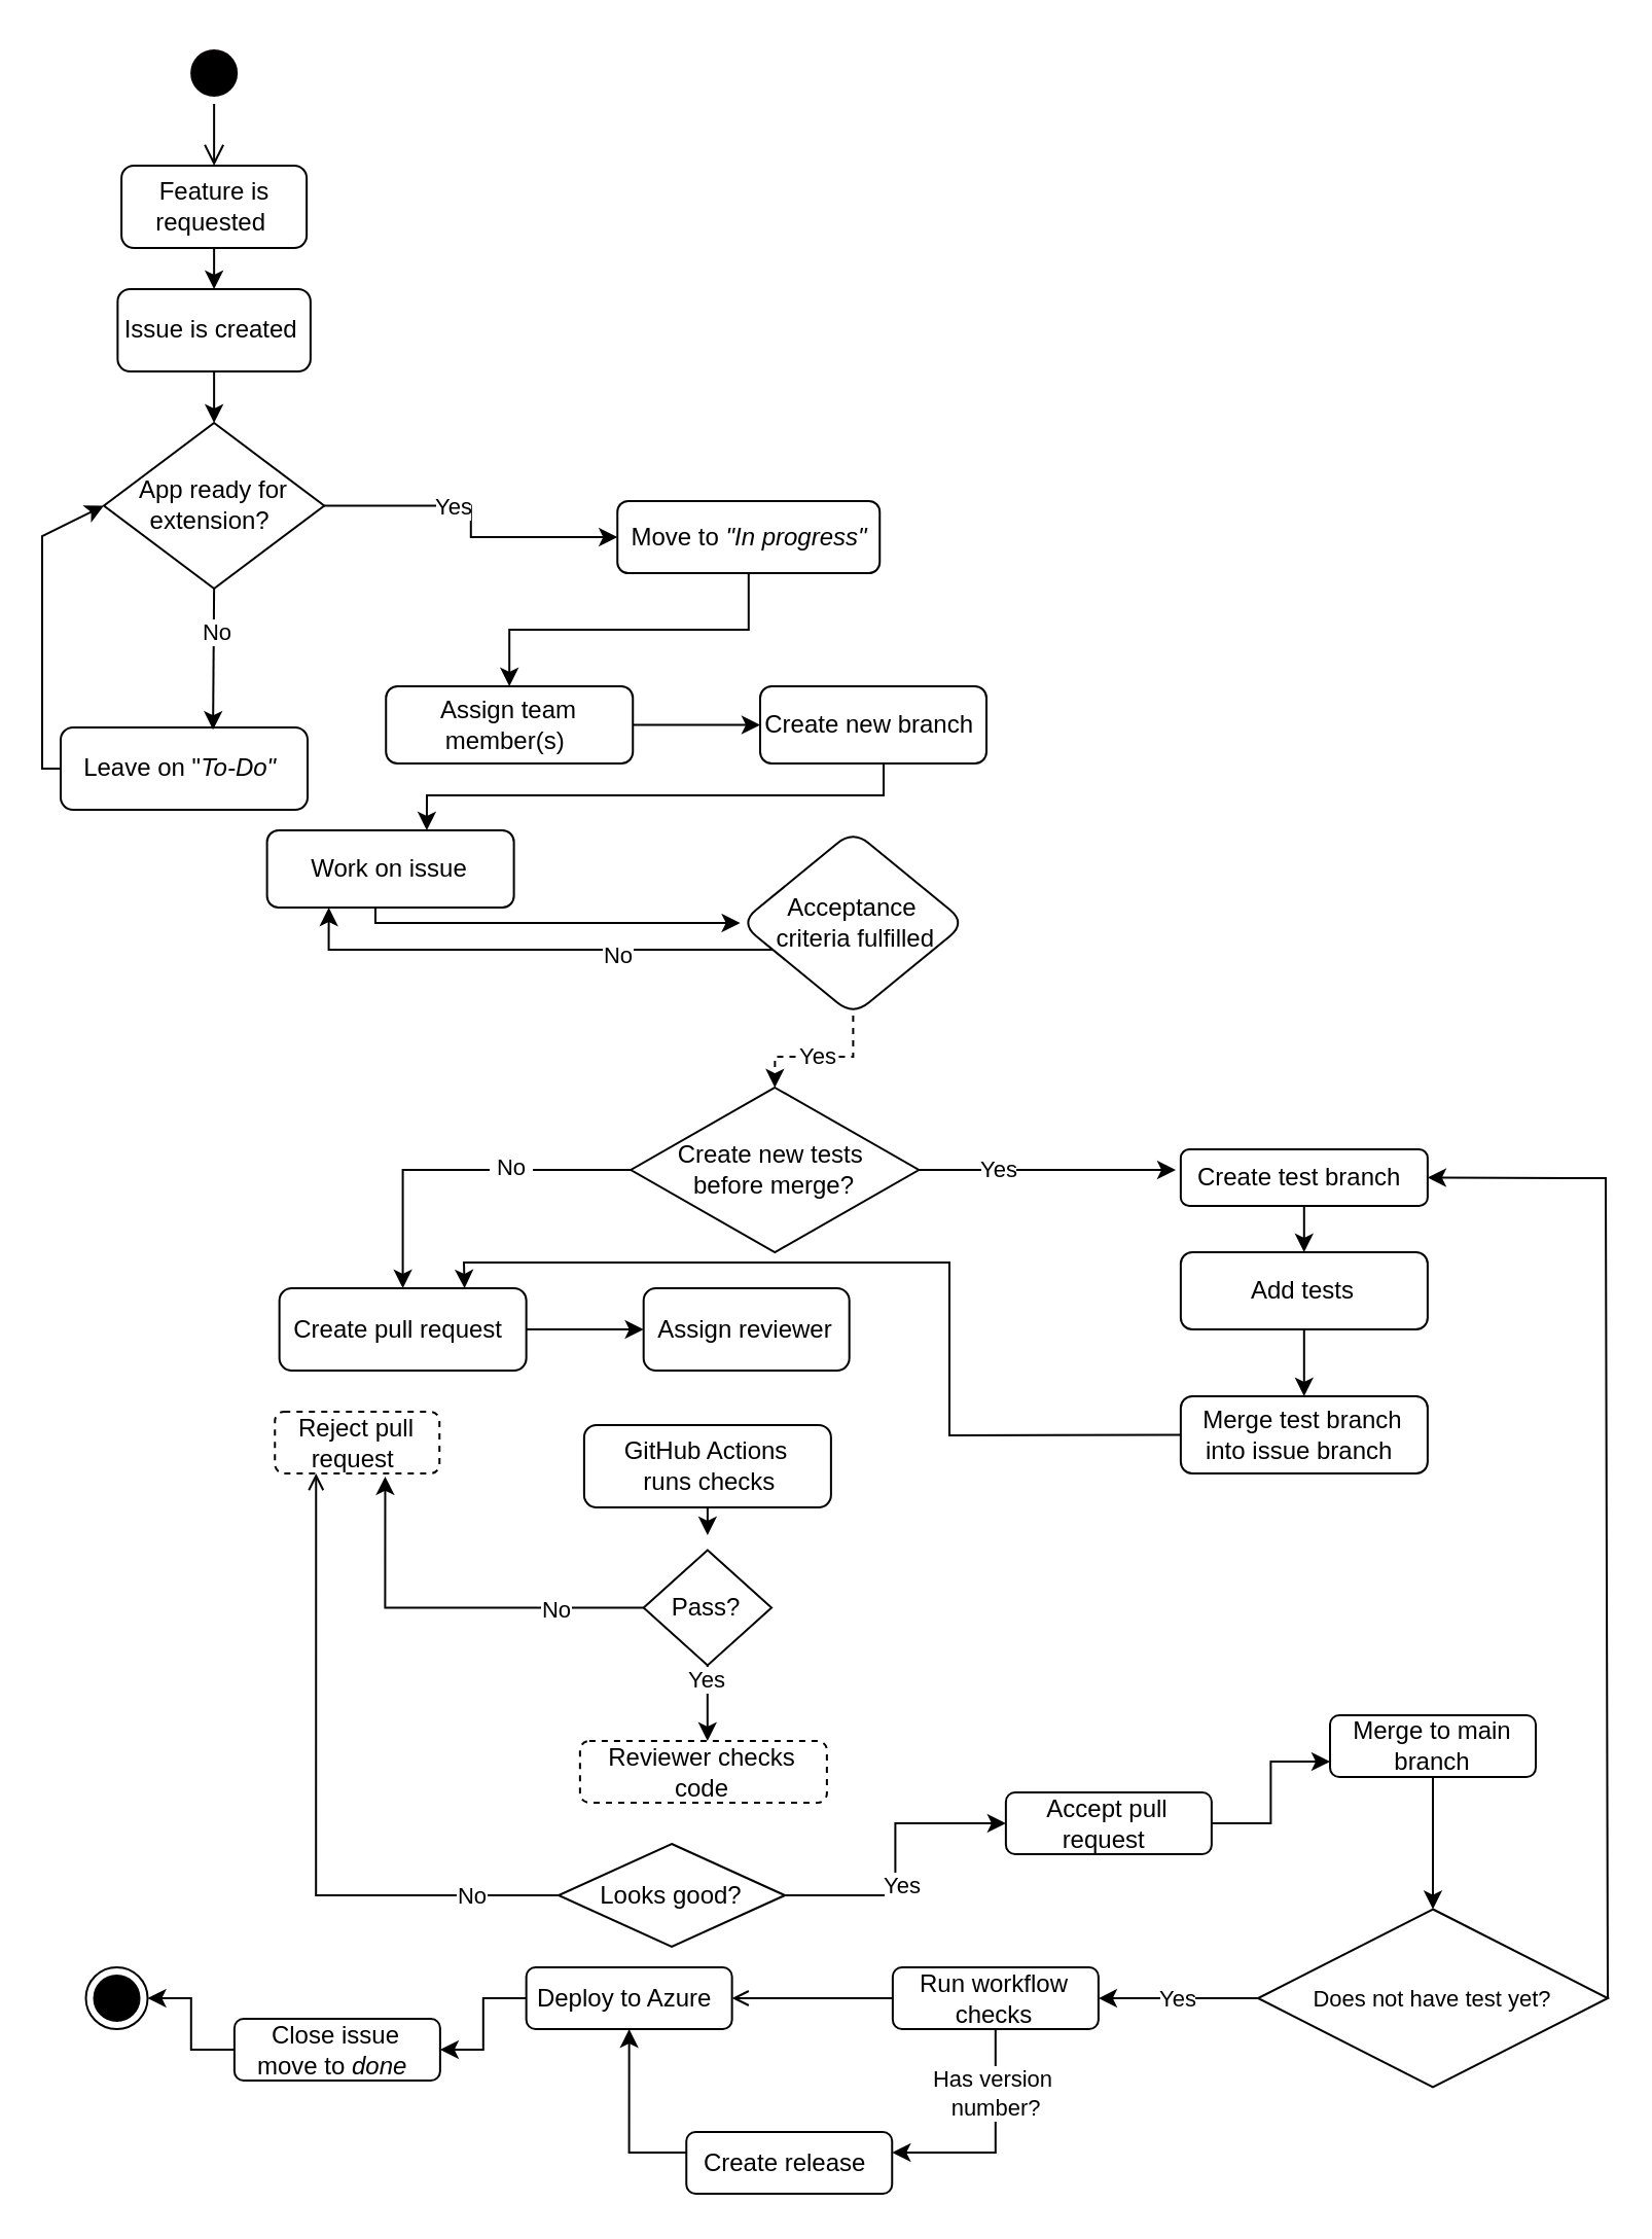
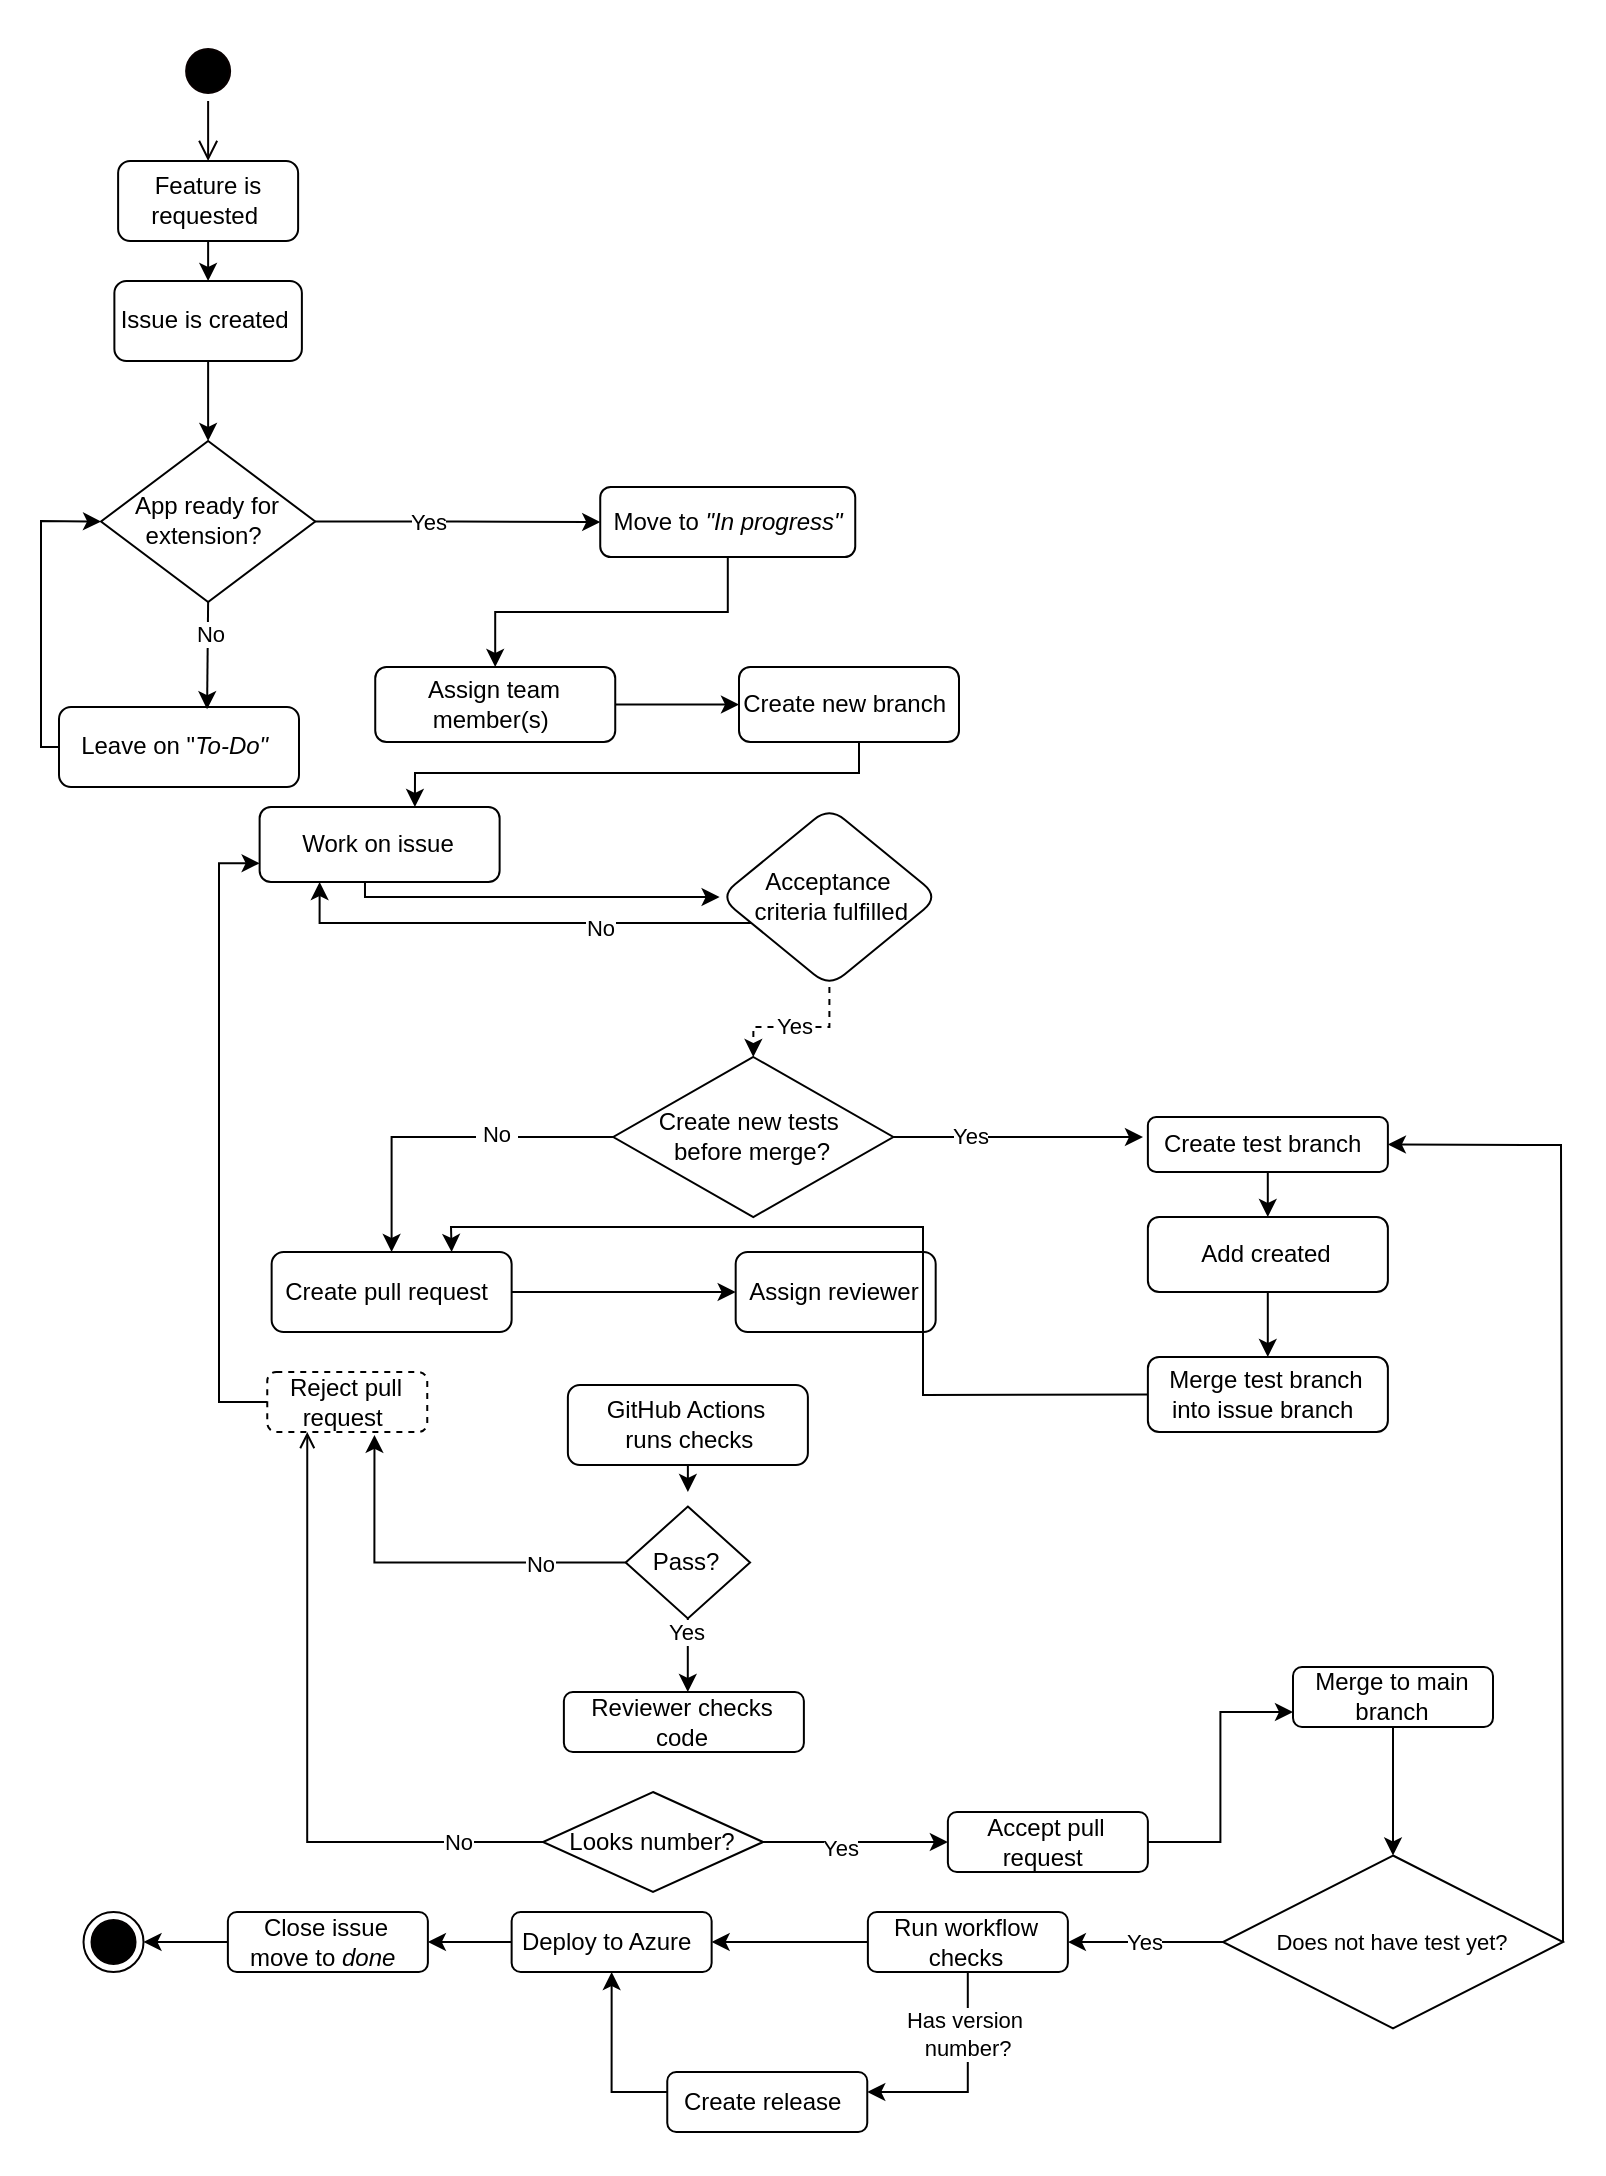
- <mxCell id="63" value="App ready for extension?&amp;nbsp;" style="rhombus;whiteSpace=wrap;html=1;" vertex="1" parent="1"><mxGeometry x="50" y="205" width="107.13" height="80.5" as="geometry" /></mxCell>
+ <mxCell id="63" value="App ready for extension?&amp;nbsp;" style="rhombus;whiteSpace=wrap;html=1;" vertex="1" parent="1"><mxGeometry x="50" y="220" width="107.13" height="80.5" as="geometry" /></mxCell>
+ <mxCell id="29" style="edgeStyle=orthogonalEdgeStyle;rounded=0;orthogonalLoop=1;jettySize=auto;html=1;entryX=0;entryY=0.75;entryDx=0;entryDy=0;" edge="1" parent="1" source="30" target="15"><mxGeometry relative="1" as="geometry"><Array as="points"><mxPoint x="109" y="701" /><mxPoint x="109" y="431" /></Array></mxGeometry></mxCell>
- <mxCell id="19" value="Add tests" style="whiteSpace=wrap;html=1;rounded=1;" parent="1" vertex="1"><mxGeometry x="573.44" y="608" width="120" height="37.5" as="geometry" /></mxCell>
+ <mxCell id="19" value="Add created" style="whiteSpace=wrap;html=1;rounded=1;" parent="1" vertex="1"><mxGeometry x="573.44" y="608" width="120" height="37.5" as="geometry" /></mxCell>
- <mxCell id="27" value="Assign reviewer" style="whiteSpace=wrap;html=1;rounded=1;" parent="1" vertex="1"><mxGeometry x="312.34" y="625.5" width="100" height="40" as="geometry" /></mxCell>
+ <mxCell id="27" value="Assign reviewer" style="whiteSpace=wrap;html=1;rounded=1;" parent="1" vertex="1"><mxGeometry x="367.34" y="625.5" width="100" height="40" as="geometry" /></mxCell>
- <mxCell id="31" value="Reviewer checks code" style="whiteSpace=wrap;html=1;rounded=1;dashed=1;" parent="1" vertex="1"><mxGeometry x="281.44" y="845.5" width="120" height="30" as="geometry" /></mxCell>
+ <mxCell id="31" value="Reviewer checks code" style="whiteSpace=wrap;html=1;rounded=1;" parent="1" vertex="1"><mxGeometry x="281.44" y="845.5" width="120" height="30" as="geometry" /></mxCell>
- <mxCell id="33" value="Accept pull request&amp;nbsp;" style="whiteSpace=wrap;html=1;rounded=1;" parent="1" vertex="1"><mxGeometry x="488.44" y="870.5" width="100" height="30" as="geometry" /></mxCell>
+ <mxCell id="33" value="Accept pull request&amp;nbsp;" style="whiteSpace=wrap;html=1;rounded=1;" parent="1" vertex="1"><mxGeometry x="473.44" y="905.5" width="100" height="30" as="geometry" /></mxCell>
- <mxCell id="60" value="Looks good?" style="rhombus;whiteSpace=wrap;html=1;" parent="1" vertex="1"><mxGeometry x="271" y="895.5" width="110" height="50" as="geometry" /></mxCell>
+ <mxCell id="60" value="Looks number?" style="rhombus;whiteSpace=wrap;html=1;" parent="1" vertex="1"><mxGeometry x="271" y="895.5" width="110" height="50" as="geometry" /></mxCell>
- <mxCell id="37" value="" style="edgeStyle=orthogonalEdgeStyle;rounded=0;orthogonalLoop=1;jettySize=auto;html=1;endArrow=open;" parent="1" source="40" target="42" edge="1"><mxGeometry relative="1" as="geometry"><Array as="points"><mxPoint x="403.13" y="970.5" /><mxPoint x="403.13" y="970.5" /></Array></mxGeometry></mxCell>
+ <mxCell id="37" value="" style="edgeStyle=orthogonalEdgeStyle;rounded=0;orthogonalLoop=1;jettySize=auto;html=1;" parent="1" source="40" target="42" edge="1"><mxGeometry relative="1" as="geometry"><Array as="points"><mxPoint x="403.13" y="970.5" /><mxPoint x="403.13" y="970.5" /></Array></mxGeometry></mxCell>
- <mxCell id="47" value="Close issue&lt;div&gt;move to &lt;i&gt;done&lt;/i&gt;&amp;nbsp;&lt;/div&gt;" style="whiteSpace=wrap;html=1;rounded=1;" parent="1" vertex="1"><mxGeometry x="113.44" y="980.5" width="100" height="30" as="geometry" /></mxCell>
+ <mxCell id="47" value="Close issue&lt;div&gt;move to &lt;i&gt;done&lt;/i&gt;&amp;nbsp;&lt;/div&gt;" style="whiteSpace=wrap;html=1;rounded=1;" parent="1" vertex="1"><mxGeometry x="113.44" y="955.5" width="100" height="30" as="geometry" /></mxCell>
